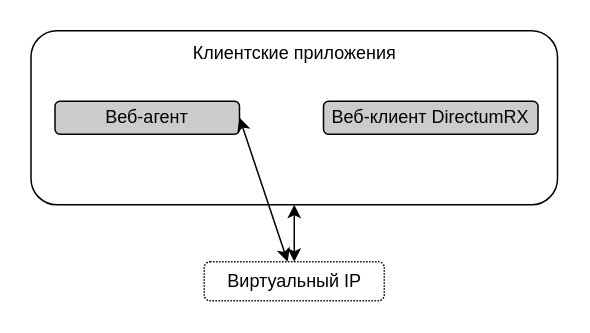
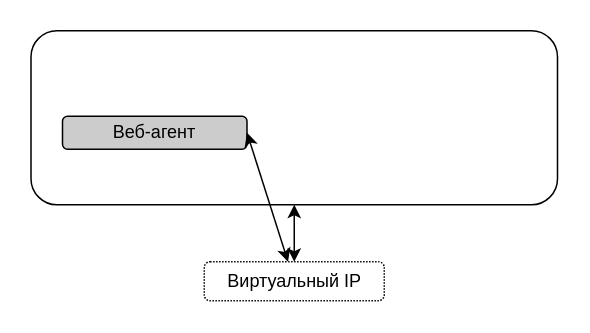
- <mxCell id="3" value="Клиентские приложения" style="text;html=1;align=center;verticalAlign=middle;whiteSpace=wrap;rounded=0;" vertex="1" parent="1"><mxGeometry x="96.5" y="20" width="198" height="30" as="geometry" /></mxCell>
- <mxCell id="4" value="Веб-агент" style="rounded=1;whiteSpace=wrap;html=1;fillColor=#CCCCCC;" vertex="1" parent="1"><mxGeometry x="36" y="67" width="123" height="22" as="geometry" /></mxCell>
+ <mxCell id="4" value="Веб-агент" style="rounded=1;whiteSpace=wrap;html=1;fillColor=#CCCCCC;" vertex="1" parent="1"><mxGeometry x="41" y="77" width="123" height="22" as="geometry" /></mxCell>
- <mxCell id="5" value="Веб-клиент DirectumRX" style="rounded=1;whiteSpace=wrap;html=1;fillColor=#CCCCCC;" vertex="1" parent="1"><mxGeometry x="215" y="67" width="143" height="22" as="geometry" /></mxCell>
